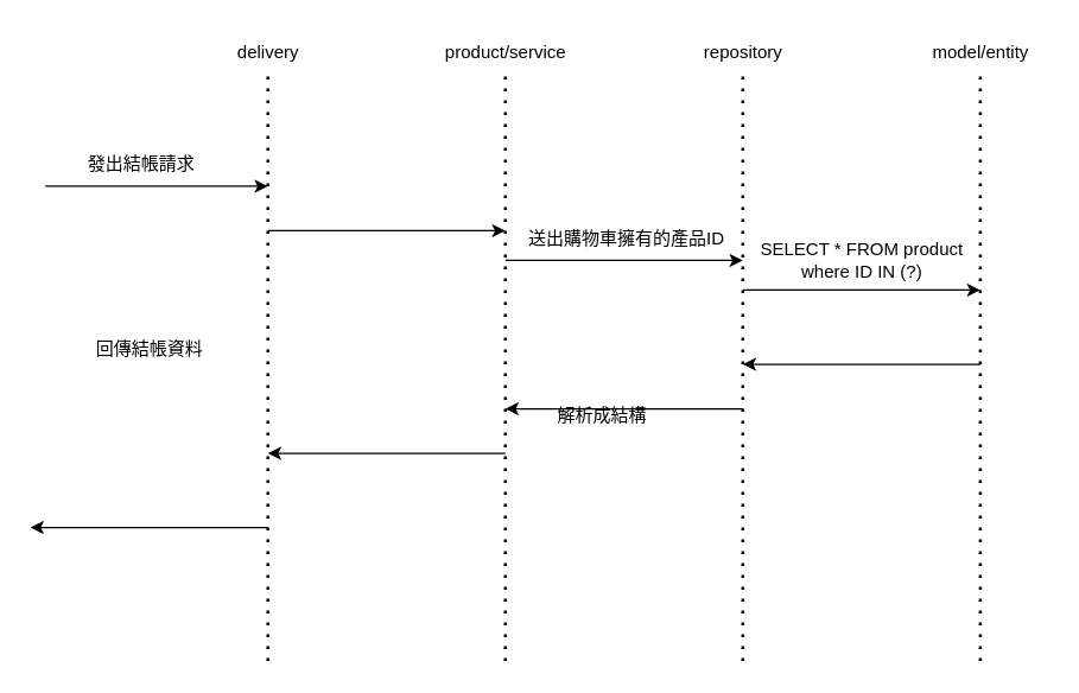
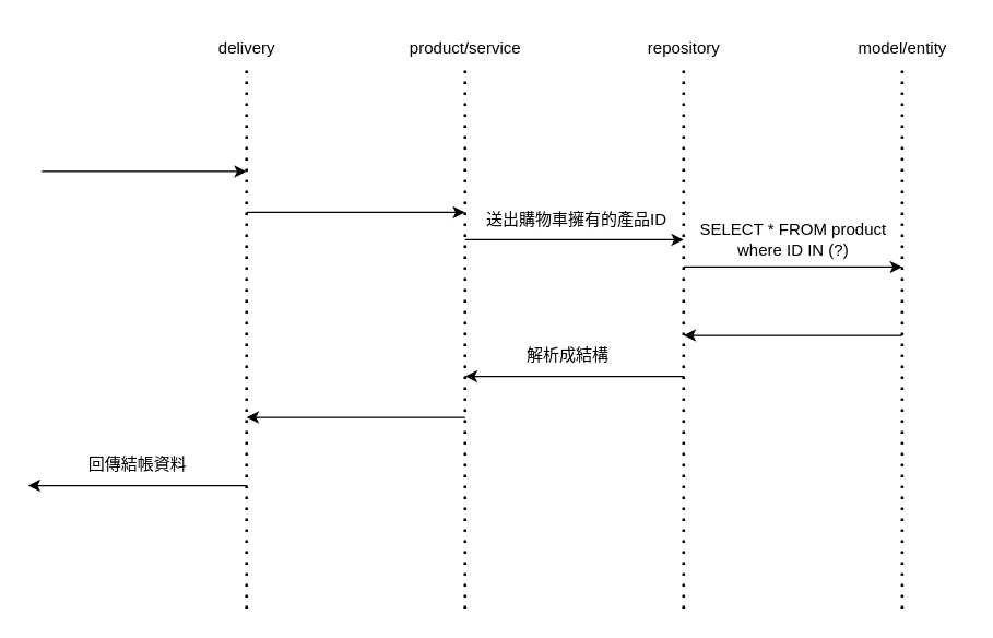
- <mxCell id="11" value="發出結帳請求" style="text;html=1;strokeColor=none;fillColor=none;align=center;verticalAlign=middle;whiteSpace=wrap;rounded=0;" vertex="1" parent="1"><mxGeometry x="50" y="95" width="90" height="30" as="geometry" /></mxCell>
- <mxCell id="22" value="回傳結帳資料" style="text;html=1;align=center;verticalAlign=middle;resizable=0;points=[];autosize=1;strokeColor=none;fillColor=none;" vertex="1" parent="1"><mxGeometry x="50" y="220" width="100" height="30" as="geometry" /></mxCell>
+ <mxCell id="22" value="回傳結帳資料" style="text;html=1;align=center;verticalAlign=middle;resizable=0;points=[];autosize=1;strokeColor=none;fillColor=none;" vertex="1" parent="1"><mxGeometry x="50" y="325" width="100" height="30" as="geometry" /></mxCell>
- <mxCell id="19" value="解析成結構" style="text;html=1;align=center;verticalAlign=middle;resizable=0;points=[];autosize=1;strokeColor=none;fillColor=none;" vertex="1" parent="1"><mxGeometry x="365" y="265" width="80" height="30" as="geometry" /></mxCell>
+ <mxCell id="19" value="解析成結構" style="text;html=1;align=center;verticalAlign=middle;resizable=0;points=[];autosize=1;strokeColor=none;fillColor=none;" vertex="1" parent="1"><mxGeometry x="375" y="245" width="80" height="30" as="geometry" /></mxCell>
